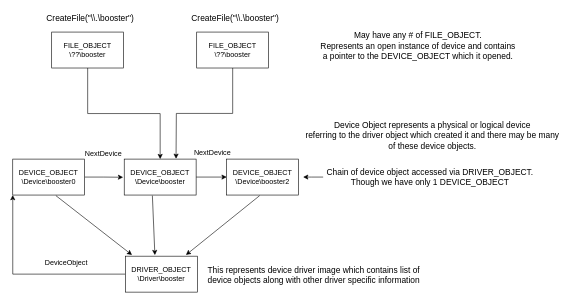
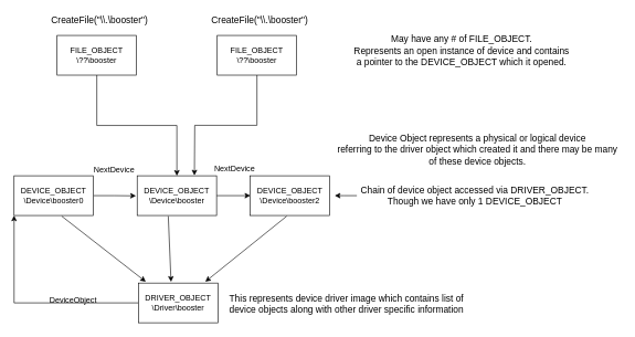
- <mxCell id="20" value="DeviceObject" style="text;html=1;align=center;verticalAlign=middle;resizable=0;points=[];autosize=1;" parent="1" vertex="1"><mxGeometry x="68" y="429" width="81" height="18" as="geometry" /></mxCell>
+ <mxCell id="20" value="DeviceObject" style="text;html=1;align=center;verticalAlign=middle;resizable=0;points=[];autosize=1;" parent="1" vertex="1"><mxGeometry x="68" y="444" width="81" height="18" as="geometry" /></mxCell>
